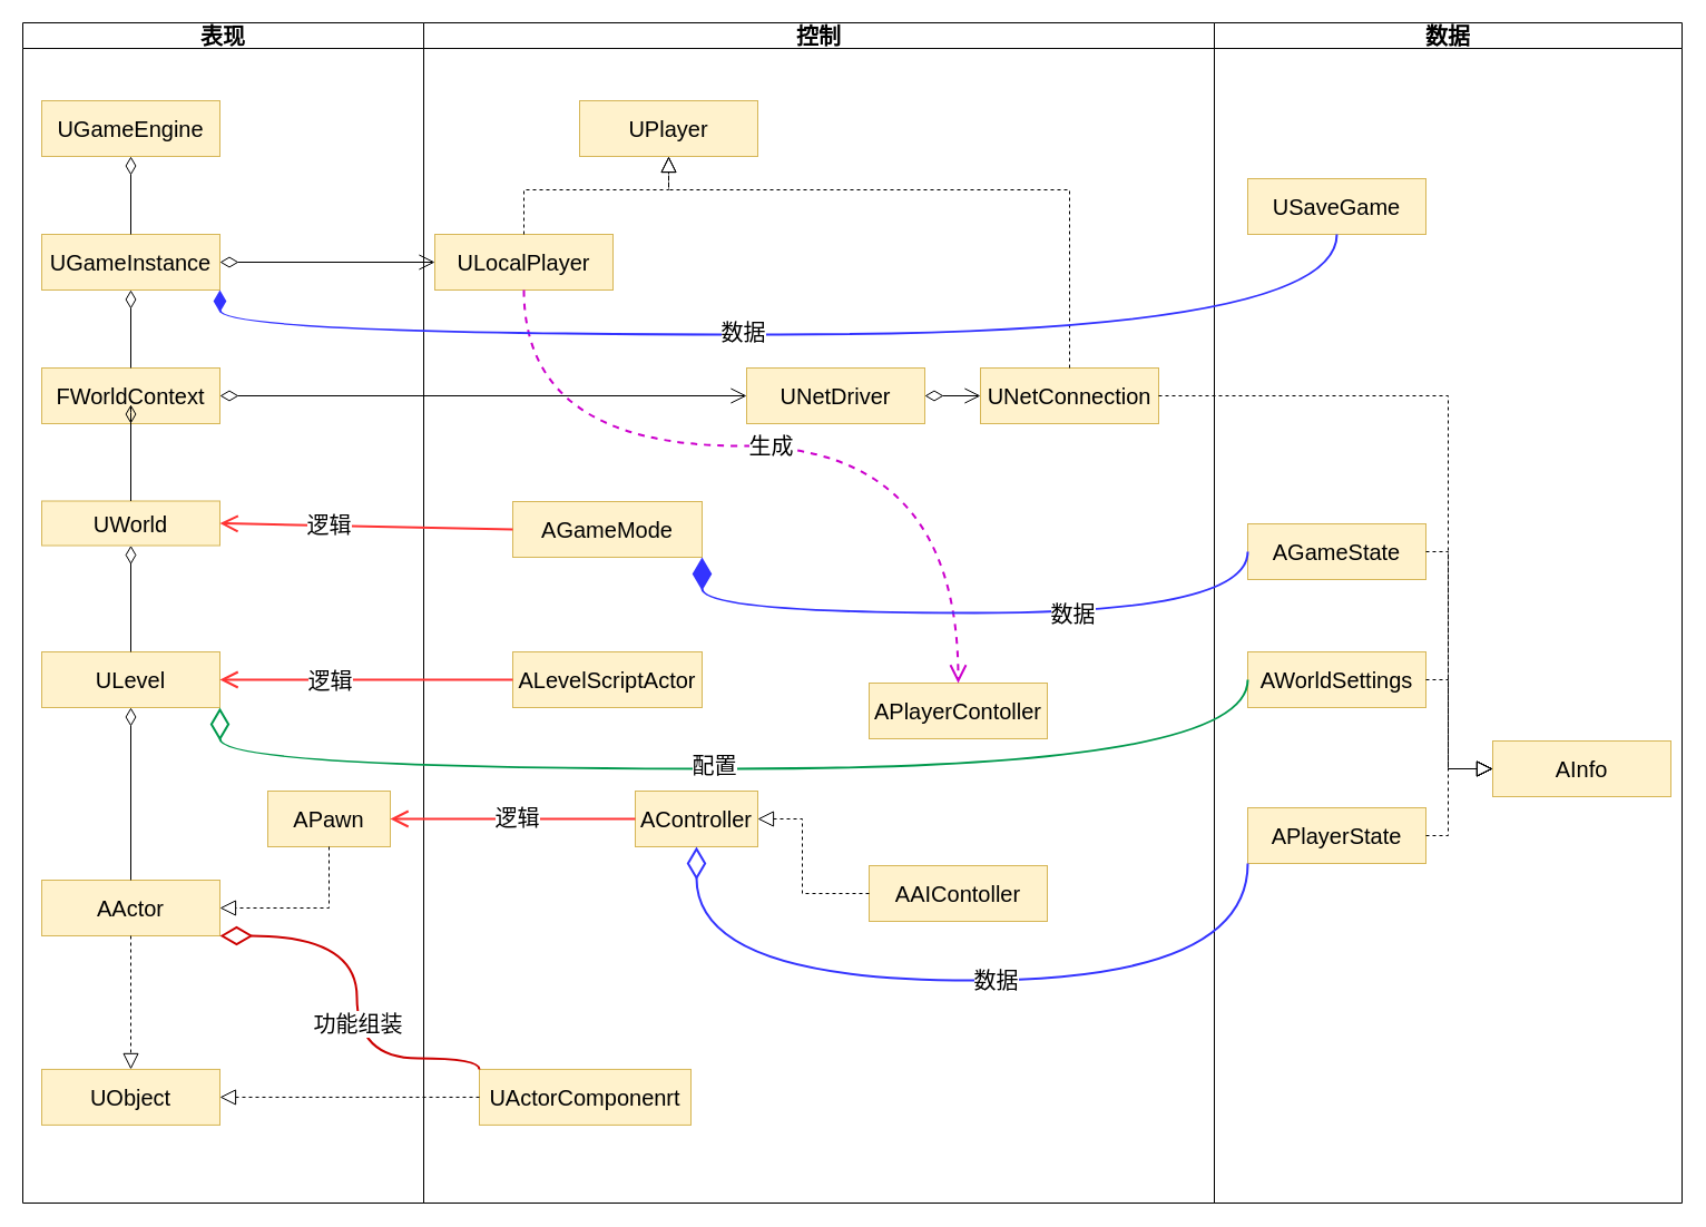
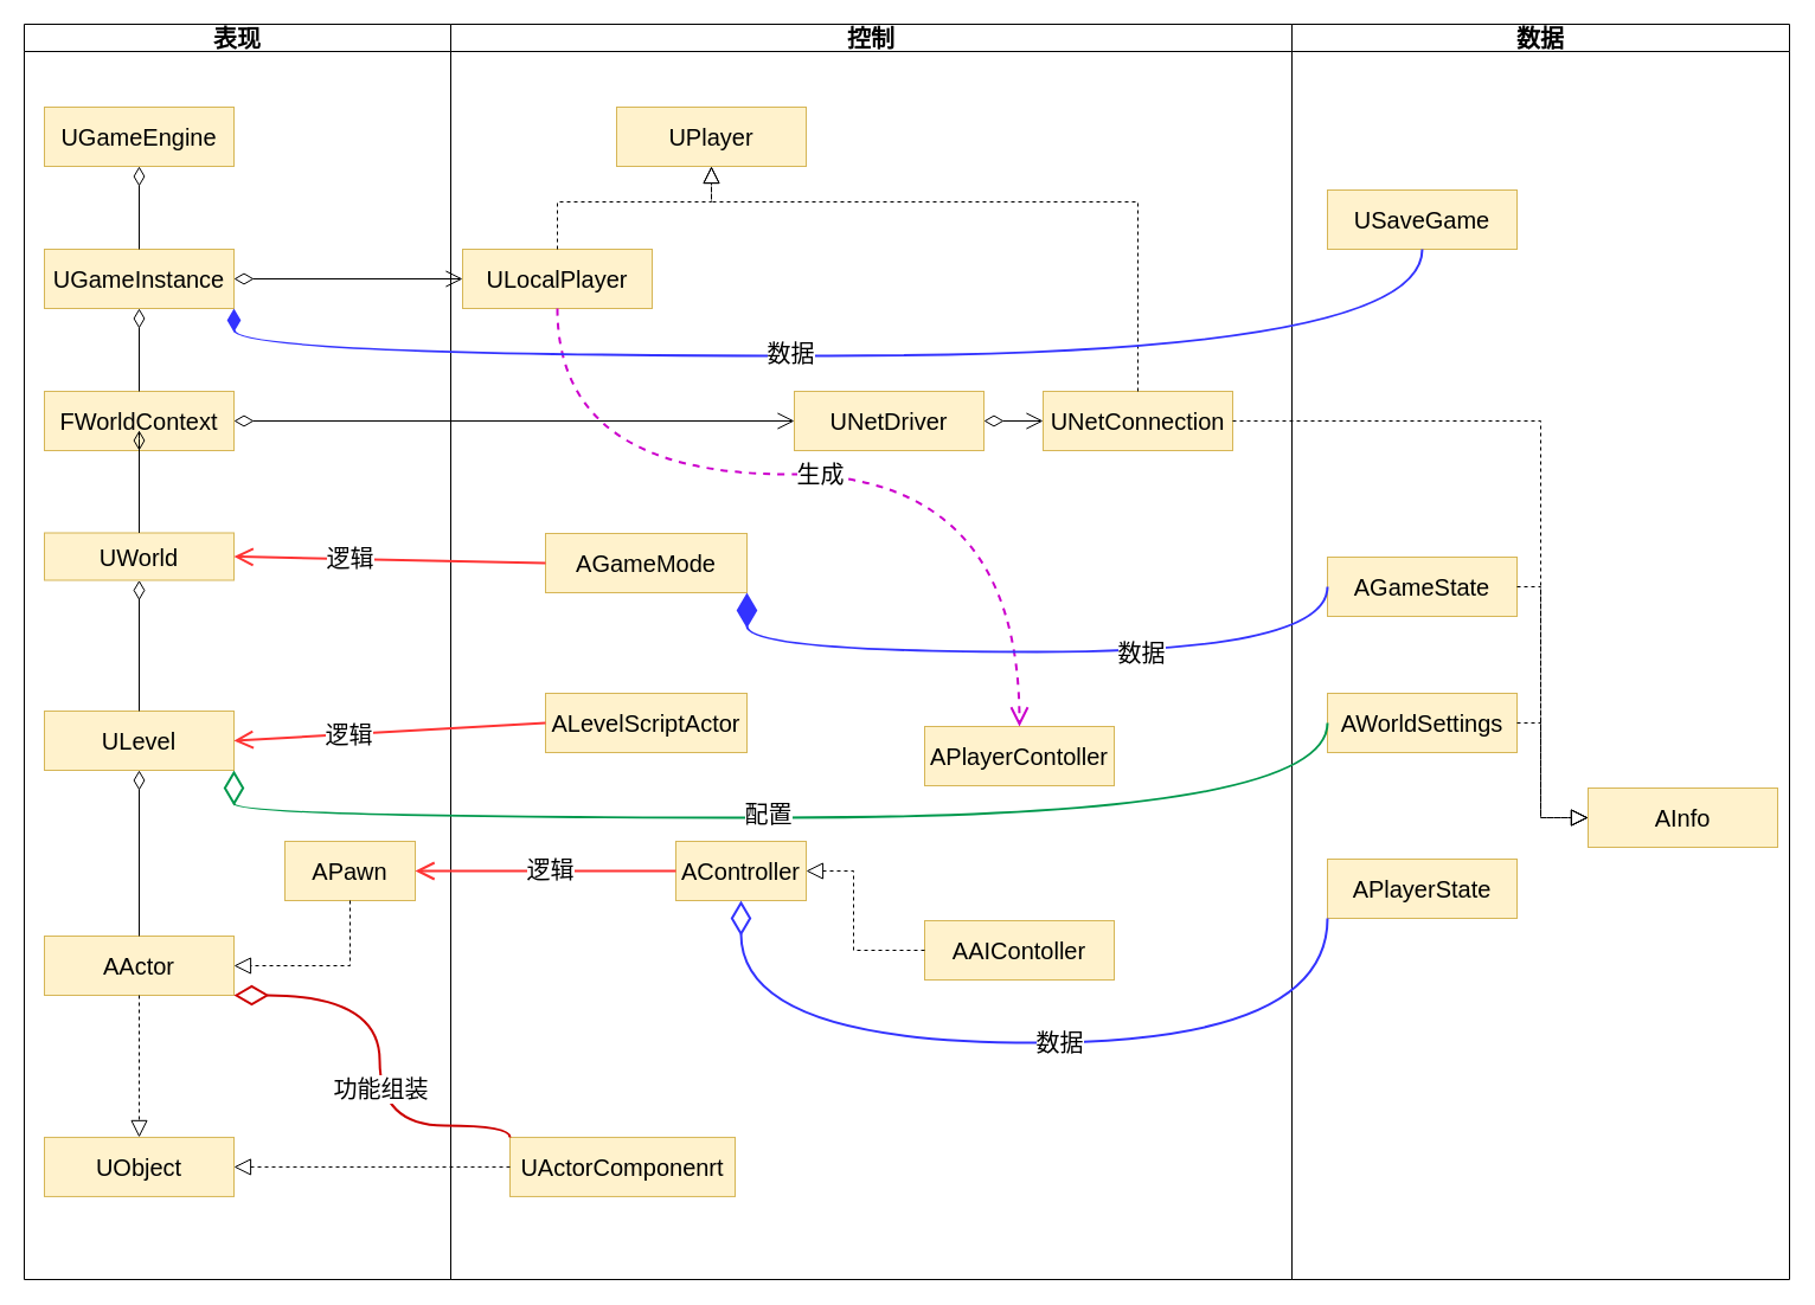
- <mxCell id="7" value="ULevel" style="html=1;whiteSpace=wrap;fontSize=20;fillColor=#fff2cc;strokeColor=#d6b656;" vertex="1" parent="2"><mxGeometry x="17" y="565" width="160" height="50" as="geometry" /></mxCell>
+ <mxCell id="7" value="ULevel" style="html=1;whiteSpace=wrap;fontSize=20;fillColor=#fff2cc;strokeColor=#d6b656;" vertex="1" parent="2"><mxGeometry x="17" y="580" width="160" height="50" as="geometry" /></mxCell>
- <mxCell id="41" value="" style="endArrow=block;dashed=1;endFill=0;endSize=12;html=1;rounded=0;exitX=1;exitY=0.5;exitDx=0;exitDy=0;entryX=0;entryY=0.5;entryDx=0;entryDy=0;fontSize=20;" edge="1" parent="34" source="38" target="39"><mxGeometry width="160" relative="1" as="geometry"><mxPoint x="160" y="410" as="sourcePoint" /><mxPoint x="320" y="410" as="targetPoint" /><Array as="points"><mxPoint x="210" y="730" /><mxPoint x="210" y="670" /></Array></mxGeometry></mxCell>
